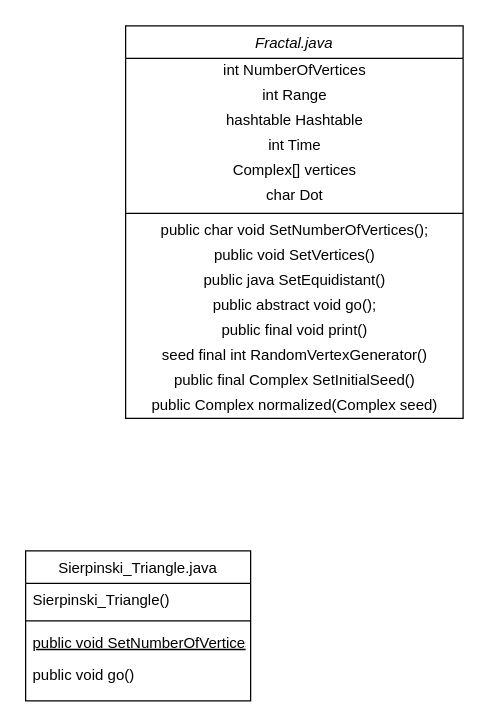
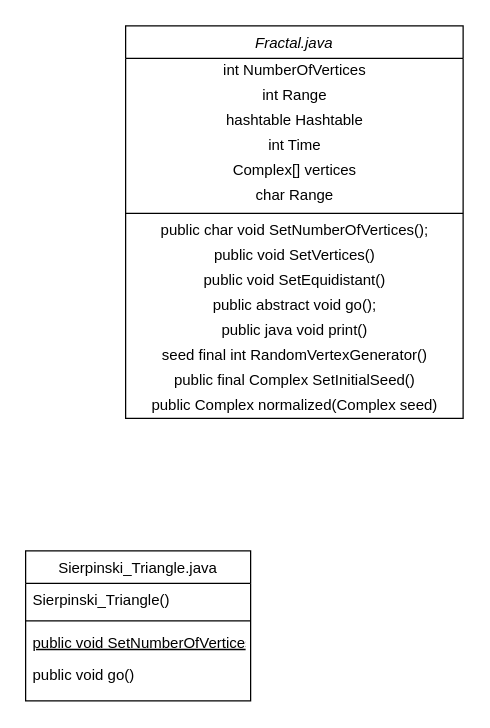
- <mxCell id="8" value="char Dot" style="text;html=1;align=center;verticalAlign=middle;resizable=0;points=[];autosize=1;strokeColor=none;" vertex="1" parent="2"><mxGeometry y="126" width="270" height="20" as="geometry" /></mxCell>
+ <mxCell id="8" value="char Range" style="text;html=1;align=center;verticalAlign=middle;resizable=0;points=[];autosize=1;strokeColor=none;" vertex="1" parent="2"><mxGeometry y="126" width="270" height="20" as="geometry" /></mxCell>
- <mxCell id="12" value="public java SetEquidistant()" style="text;html=1;align=center;verticalAlign=middle;resizable=0;points=[];autosize=1;strokeColor=none;" vertex="1" parent="2"><mxGeometry y="194" width="270" height="20" as="geometry" /></mxCell>
+ <mxCell id="12" value="public void SetEquidistant()" style="text;html=1;align=center;verticalAlign=middle;resizable=0;points=[];autosize=1;strokeColor=none;" vertex="1" parent="2"><mxGeometry y="194" width="270" height="20" as="geometry" /></mxCell>
- <mxCell id="14" value="public final void print()" style="text;html=1;align=center;verticalAlign=middle;resizable=0;points=[];autosize=1;strokeColor=none;" vertex="1" parent="2"><mxGeometry y="234" width="270" height="20" as="geometry" /></mxCell>
+ <mxCell id="14" value="public java void print()" style="text;html=1;align=center;verticalAlign=middle;resizable=0;points=[];autosize=1;strokeColor=none;" vertex="1" parent="2"><mxGeometry y="234" width="270" height="20" as="geometry" /></mxCell>
